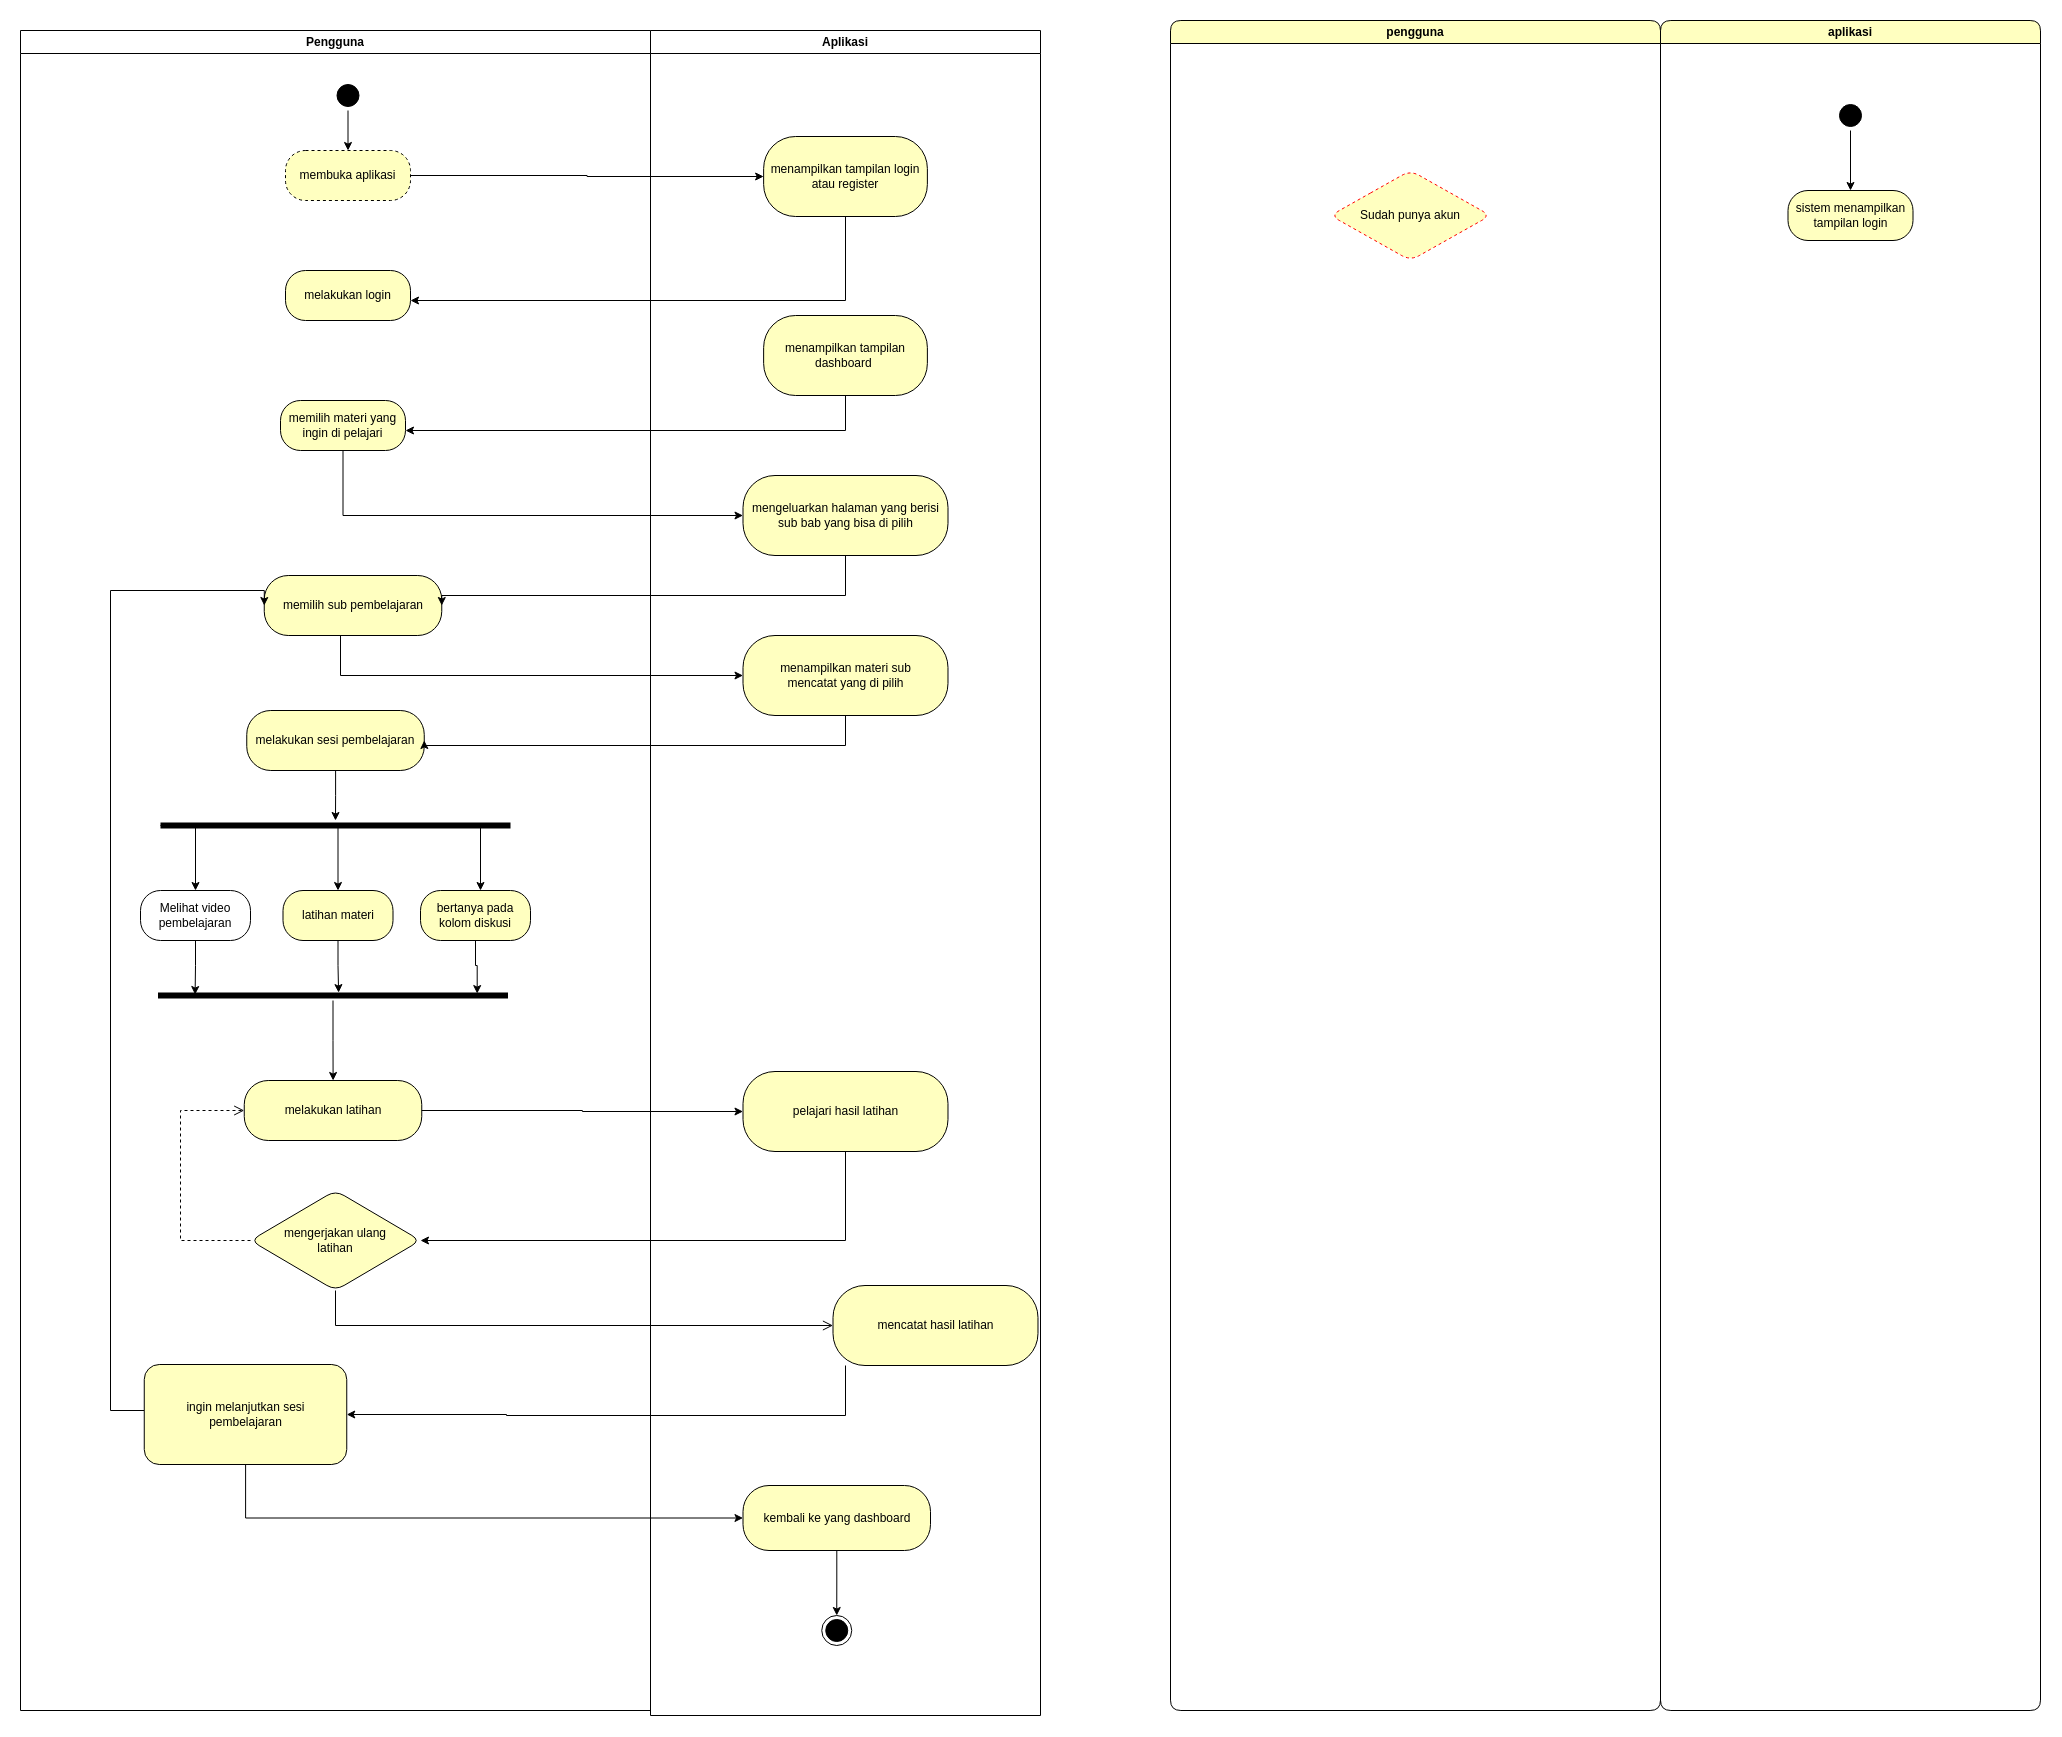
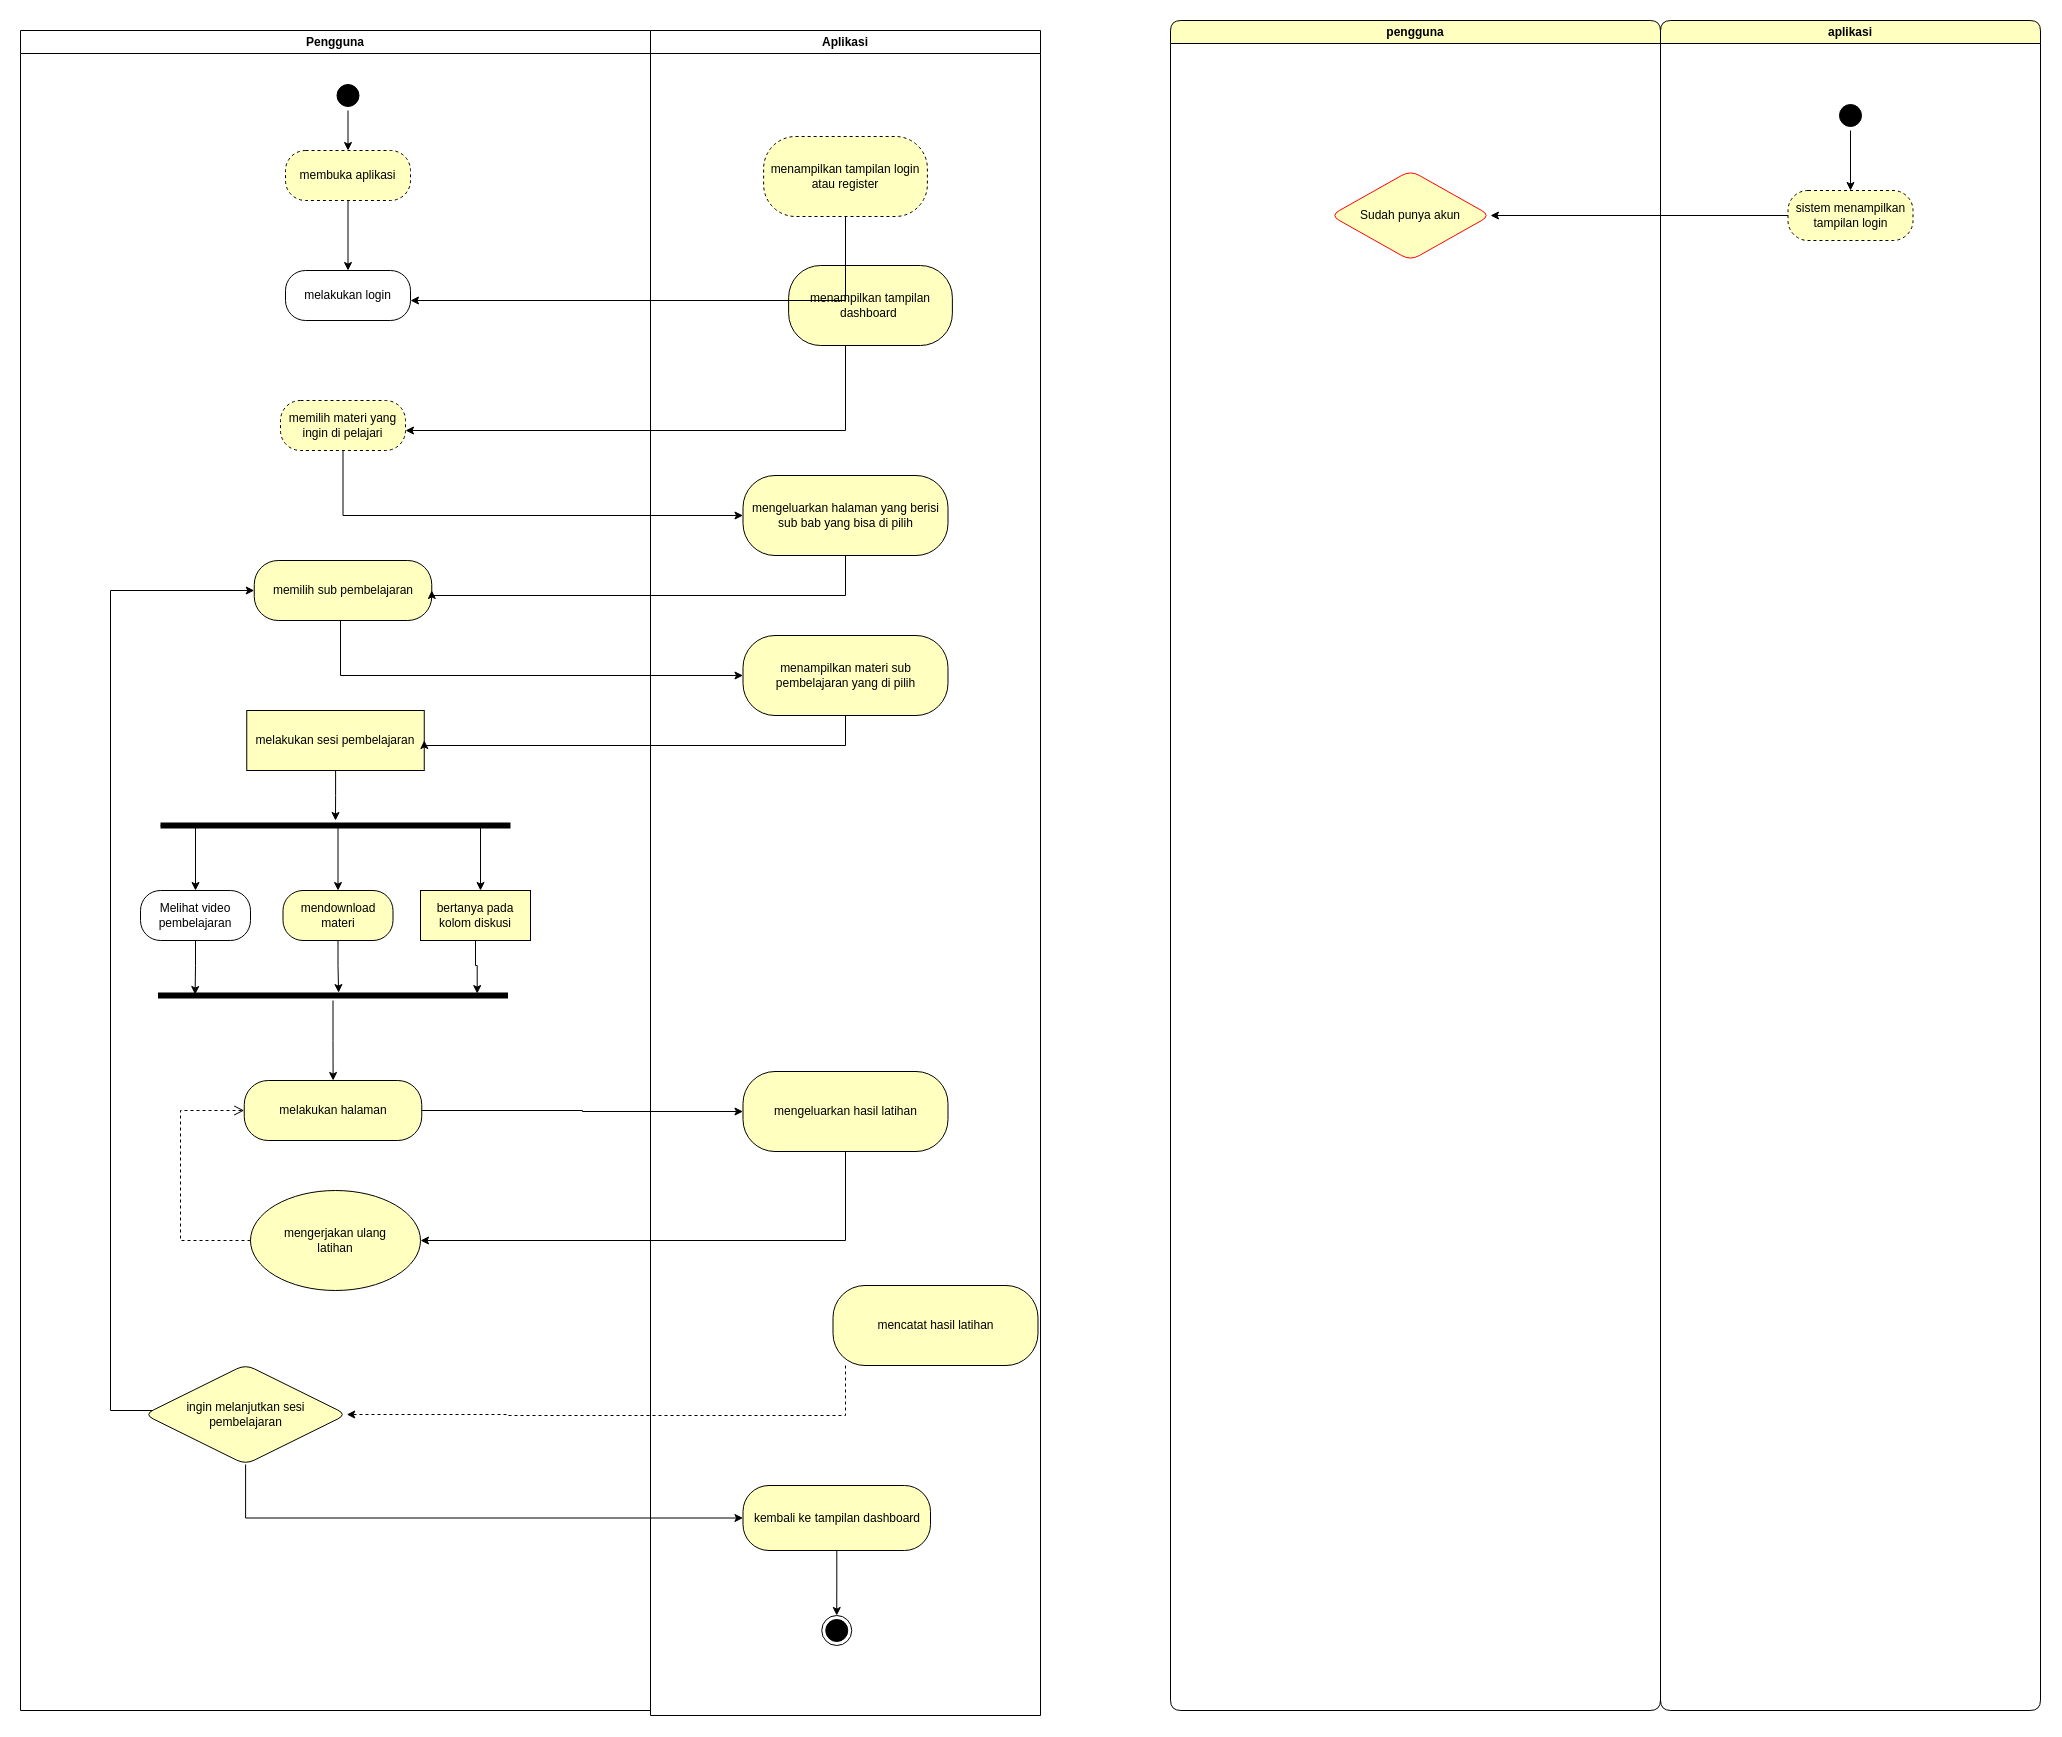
- <mxCell id="38" style="edgeStyle=orthogonalEdgeStyle;rounded=0;orthogonalLoop=1;jettySize=auto;html=1;entryX=0;entryY=0.5;entryDx=0;entryDy=0;strokeColor=#000000;" edge="1" parent="1" source="5" target="29"><mxGeometry relative="1" as="geometry" /></mxCell>
+ <mxCell id="38" style="edgeStyle=orthogonalEdgeStyle;rounded=0;orthogonalLoop=1;jettySize=auto;html=1;strokeColor=#000000;" edge="1" parent="1" source="5" target="6"><mxGeometry relative="1" as="geometry" /></mxCell>
- <mxCell id="29" value="menampilkan tampilan login atau register" style="rounded=1;whiteSpace=wrap;html=1;arcSize=40;fontColor=#000000;fillColor=#ffffc0;strokeColor=#000000;" vertex="1" parent="28"><mxGeometry x="113.13" y="106" width="163.75" height="80" as="geometry" /></mxCell>
+ <mxCell id="29" value="menampilkan tampilan login atau register" style="rounded=1;whiteSpace=wrap;html=1;arcSize=40;fontColor=#000000;fillColor=#ffffc0;strokeColor=#000000;dashed=1;" vertex="1" parent="28"><mxGeometry x="113.13" y="106" width="163.75" height="80" as="geometry" /></mxCell>
- <mxCell id="51" value="Sudah punya akun" style="rhombus;whiteSpace=wrap;html=1;fontColor=#000000;fillColor=#ffffc0;strokeColor=#ff0000;rounded=1;fontFamily=Helvetica;fontSize=12;dashed=1;" vertex="1" parent="50"><mxGeometry x="160" y="150" width="160" height="90" as="geometry" /></mxCell>
+ <mxCell id="51" value="Sudah punya akun" style="rhombus;whiteSpace=wrap;html=1;fontColor=#000000;fillColor=#ffffc0;strokeColor=#ff0000;rounded=1;fontFamily=Helvetica;fontSize=12;" vertex="1" parent="50"><mxGeometry x="160" y="150" width="160" height="90" as="geometry" /></mxCell>
+ <mxCell id="56" style="edgeStyle=orthogonalEdgeStyle;rounded=0;orthogonalLoop=1;jettySize=auto;html=1;fontFamily=Helvetica;fontSize=12;fontColor=#000000;" edge="1" parent="1" source="53" target="51"><mxGeometry relative="1" as="geometry"><Array as="points" /></mxGeometry></mxCell>
- <mxCell id="53" value="sistem menampilkan tampilan login" style="rounded=1;whiteSpace=wrap;html=1;arcSize=40;fontColor=#000000;fillColor=#ffffc0;strokeColor=#000000;" vertex="1" parent="52"><mxGeometry x="127.5" y="170" width="125" height="50" as="geometry" /></mxCell>
+ <mxCell id="53" value="sistem menampilkan tampilan login" style="rounded=1;whiteSpace=wrap;html=1;arcSize=40;fontColor=#000000;fillColor=#ffffc0;strokeColor=#000000;dashed=1;" vertex="1" parent="52"><mxGeometry x="127.5" y="170" width="125" height="50" as="geometry" /></mxCell>
- <mxCell id="6" value="melakukan login" style="rounded=1;whiteSpace=wrap;html=1;arcSize=40;fontColor=#000000;fillColor=#ffffc0;strokeColor=#000000;" vertex="1" parent="2"><mxGeometry x="265" y="240" width="125" height="50" as="geometry" /></mxCell>
+ <mxCell id="6" value="melakukan login" style="rounded=1;whiteSpace=wrap;html=1;arcSize=40;fontColor=#000000;fillColor=#ffffff;strokeColor=#000000;" vertex="1" parent="2"><mxGeometry x="265" y="240" width="125" height="50" as="geometry" /></mxCell>
- <mxCell id="30" value="menampilkan tampilan dashboard&amp;nbsp;" style="rounded=1;whiteSpace=wrap;html=1;arcSize=40;fontColor=#000000;fillColor=#ffffc0;strokeColor=#000000;" vertex="1" parent="28"><mxGeometry x="113.13" y="285" width="163.75" height="80" as="geometry" /></mxCell>
+ <mxCell id="30" value="menampilkan tampilan dashboard&amp;nbsp;" style="rounded=1;whiteSpace=wrap;html=1;arcSize=40;fontColor=#000000;fillColor=#ffffc0;strokeColor=#000000;" vertex="1" parent="28"><mxGeometry x="138.13" y="235" width="163.75" height="80" as="geometry" /></mxCell>
- <mxCell id="7" value="memilih materi yang ingin di pelajari" style="rounded=1;whiteSpace=wrap;html=1;arcSize=40;fontColor=#000000;fillColor=#ffffc0;strokeColor=#000000;" vertex="1" parent="2"><mxGeometry x="260" y="370" width="125" height="50" as="geometry" /></mxCell>
+ <mxCell id="7" value="memilih materi yang ingin di pelajari" style="rounded=1;whiteSpace=wrap;html=1;arcSize=40;fontColor=#000000;fillColor=#ffffc0;strokeColor=#000000;dashed=1;" vertex="1" parent="2"><mxGeometry x="260" y="370" width="125" height="50" as="geometry" /></mxCell>
- <mxCell id="25" value="memilih sub pembelajaran" style="rounded=1;whiteSpace=wrap;html=1;arcSize=40;fontColor=#000000;fillColor=#ffffc0;strokeColor=#000000;" vertex="1" parent="2"><mxGeometry x="243.75" y="545" width="177.5" height="60" as="geometry" /></mxCell>
+ <mxCell id="25" value="memilih sub pembelajaran" style="rounded=1;whiteSpace=wrap;html=1;arcSize=40;fontColor=#000000;fillColor=#ffffc0;strokeColor=#000000;" vertex="1" parent="2"><mxGeometry x="233.75" y="530" width="177.5" height="60" as="geometry" /></mxCell>
- <mxCell id="34" value="menampilkan materi sub&lt;br&gt;mencatat yang di pilih" style="rounded=1;whiteSpace=wrap;html=1;arcSize=40;fontColor=#000000;fillColor=#ffffc0;strokeColor=#000000;" vertex="1" parent="28"><mxGeometry x="92.5" y="605" width="204.99" height="80" as="geometry" /></mxCell>
+ <mxCell id="34" value="menampilkan materi sub&lt;br&gt;pembelajaran yang di pilih" style="rounded=1;whiteSpace=wrap;html=1;arcSize=40;fontColor=#000000;fillColor=#ffffc0;strokeColor=#000000;" vertex="1" parent="28"><mxGeometry x="92.5" y="605" width="204.99" height="80" as="geometry" /></mxCell>
- <mxCell id="9" value="melakukan sesi pembelajaran" style="rounded=1;whiteSpace=wrap;html=1;arcSize=40;fontColor=#000000;fillColor=#ffffc0;strokeColor=#000000;" vertex="1" parent="2"><mxGeometry x="226.25" y="680" width="177.5" height="60" as="geometry" /></mxCell>
+ <mxCell id="9" value="melakukan sesi pembelajaran" style="whiteSpace=wrap;html=1;arcSize=40;fontColor=#000000;fillColor=#ffffc0;strokeColor=#000000;rounded=0;" vertex="1" parent="2"><mxGeometry x="226.25" y="680" width="177.5" height="60" as="geometry" /></mxCell>
- <mxCell id="17" value="latihan materi" style="rounded=1;whiteSpace=wrap;html=1;arcSize=40;fontColor=#000000;fillColor=#ffffc0;strokeColor=#000000;" vertex="1" parent="2"><mxGeometry x="262.5" y="860" width="110" height="50" as="geometry" /></mxCell>
+ <mxCell id="17" value="mendownload materi" style="rounded=1;whiteSpace=wrap;html=1;arcSize=40;fontColor=#000000;fillColor=#ffffc0;strokeColor=#000000;" vertex="1" parent="2"><mxGeometry x="262.5" y="860" width="110" height="50" as="geometry" /></mxCell>
- <mxCell id="19" value="bertanya pada kolom diskusi" style="rounded=1;whiteSpace=wrap;html=1;arcSize=40;fontColor=#000000;fillColor=#ffffc0;strokeColor=#000000;" vertex="1" parent="2"><mxGeometry x="400" y="860" width="110" height="50" as="geometry" /></mxCell>
+ <mxCell id="19" value="bertanya pada kolom diskusi" style="whiteSpace=wrap;html=1;arcSize=40;fontColor=#000000;fillColor=#ffffc0;strokeColor=#000000;rounded=0;" vertex="1" parent="2"><mxGeometry x="400" y="860" width="110" height="50" as="geometry" /></mxCell>
- <mxCell id="22" value="melakukan latihan" style="rounded=1;whiteSpace=wrap;html=1;arcSize=40;fontColor=#000000;fillColor=#ffffc0;strokeColor=#000000;" vertex="1" parent="2"><mxGeometry x="223.75" y="1050" width="177.5" height="60" as="geometry" /></mxCell>
+ <mxCell id="22" value="melakukan halaman" style="rounded=1;whiteSpace=wrap;html=1;arcSize=40;fontColor=#000000;fillColor=#ffffc0;strokeColor=#000000;" vertex="1" parent="2"><mxGeometry x="223.75" y="1050" width="177.5" height="60" as="geometry" /></mxCell>
- <mxCell id="32" value="pelajari hasil latihan" style="rounded=1;whiteSpace=wrap;html=1;arcSize=40;fontColor=#000000;fillColor=#ffffc0;strokeColor=#000000;" vertex="1" parent="28"><mxGeometry x="92.5" y="1041" width="204.99" height="80" as="geometry" /></mxCell>
+ <mxCell id="32" value="mengeluarkan hasil latihan" style="rounded=1;whiteSpace=wrap;html=1;arcSize=40;fontColor=#000000;fillColor=#ffffc0;strokeColor=#000000;" vertex="1" parent="28"><mxGeometry x="92.5" y="1041" width="204.99" height="80" as="geometry" /></mxCell>
- <mxCell id="23" value="mengerjakan ulang&lt;br&gt;latihan" style="rhombus;whiteSpace=wrap;html=1;fontColor=#000000;fillColor=#ffffc0;strokeColor=#000000;rounded=1;fontFamily=Helvetica;fontSize=12;" vertex="1" parent="2"><mxGeometry x="230" y="1160" width="170" height="100" as="geometry" /></mxCell>
+ <mxCell id="23" value="mengerjakan ulang&lt;br&gt;latihan" style="ellipse;whiteSpace=wrap;html=1;fontColor=#000000;fillColor=#ffffc0;strokeColor=#000000;fontFamily=Helvetica;fontSize=12;" vertex="1" parent="2"><mxGeometry x="230" y="1160" width="170" height="100" as="geometry" /></mxCell>
- <mxCell id="45" value="" style="edgeStyle=orthogonalEdgeStyle;html=1;align=left;verticalAlign=bottom;endArrow=open;endSize=8;strokeColor=#000000;rounded=0;fontFamily=Helvetica;fontSize=12;fontColor=#000000;exitX=0.5;exitY=1;exitDx=0;exitDy=0;entryX=0;entryY=0.5;entryDx=0;entryDy=0;" edge="1" source="23" parent="1" target="33"><mxGeometry x="-1" relative="1" as="geometry"><mxPoint x="730" y="1195" as="targetPoint" /><Array as="points"><mxPoint x="335" y="1325" /></Array></mxGeometry></mxCell>
- <mxCell id="27" value="ingin melanjutkan sesi &lt;br&gt;pembelajaran" style="whiteSpace=wrap;html=1;fontColor=#000000;fillColor=#ffffc0;strokeColor=#000000;fontFamily=Helvetica;fontSize=12;rounded=1;" vertex="1" parent="2"><mxGeometry x="123.75" y="1334" width="202.5" height="100" as="geometry" /></mxCell>
+ <mxCell id="27" value="ingin melanjutkan sesi &lt;br&gt;pembelajaran" style="rhombus;whiteSpace=wrap;html=1;fontColor=#000000;fillColor=#ffffc0;strokeColor=#000000;rounded=1;fontFamily=Helvetica;fontSize=12;" vertex="1" parent="2"><mxGeometry x="123.75" y="1334" width="202.5" height="100" as="geometry" /></mxCell>
- <mxCell id="48" style="edgeStyle=orthogonalEdgeStyle;rounded=0;orthogonalLoop=1;jettySize=auto;html=1;entryX=1;entryY=0.5;entryDx=0;entryDy=0;fontFamily=Helvetica;fontSize=12;fontColor=#000000;strokeColor=#000000;" edge="1" parent="1" source="33" target="27"><mxGeometry relative="1" as="geometry"><Array as="points"><mxPoint x="845" y="1415" /><mxPoint x="506" y="1415" /></Array></mxGeometry></mxCell>
+ <mxCell id="48" style="edgeStyle=orthogonalEdgeStyle;rounded=0;orthogonalLoop=1;jettySize=auto;html=1;entryX=1;entryY=0.5;entryDx=0;entryDy=0;fontFamily=Helvetica;fontSize=12;fontColor=#000000;strokeColor=#000000;dashed=1;" edge="1" parent="1" source="33" target="27"><mxGeometry relative="1" as="geometry"><Array as="points"><mxPoint x="845" y="1415" /><mxPoint x="506" y="1415" /></Array></mxGeometry></mxCell>
- <mxCell id="36" value="kembali ke yang dashboard" style="rounded=1;whiteSpace=wrap;html=1;arcSize=40;fontColor=#000000;fillColor=#ffffc0;strokeColor=#000000;" vertex="1" parent="28"><mxGeometry x="92.5" y="1455" width="187.5" height="65" as="geometry" /></mxCell>
+ <mxCell id="36" value="kembali ke tampilan dashboard" style="rounded=1;whiteSpace=wrap;html=1;arcSize=40;fontColor=#000000;fillColor=#ffffc0;strokeColor=#000000;" vertex="1" parent="28"><mxGeometry x="92.5" y="1455" width="187.5" height="65" as="geometry" /></mxCell>
